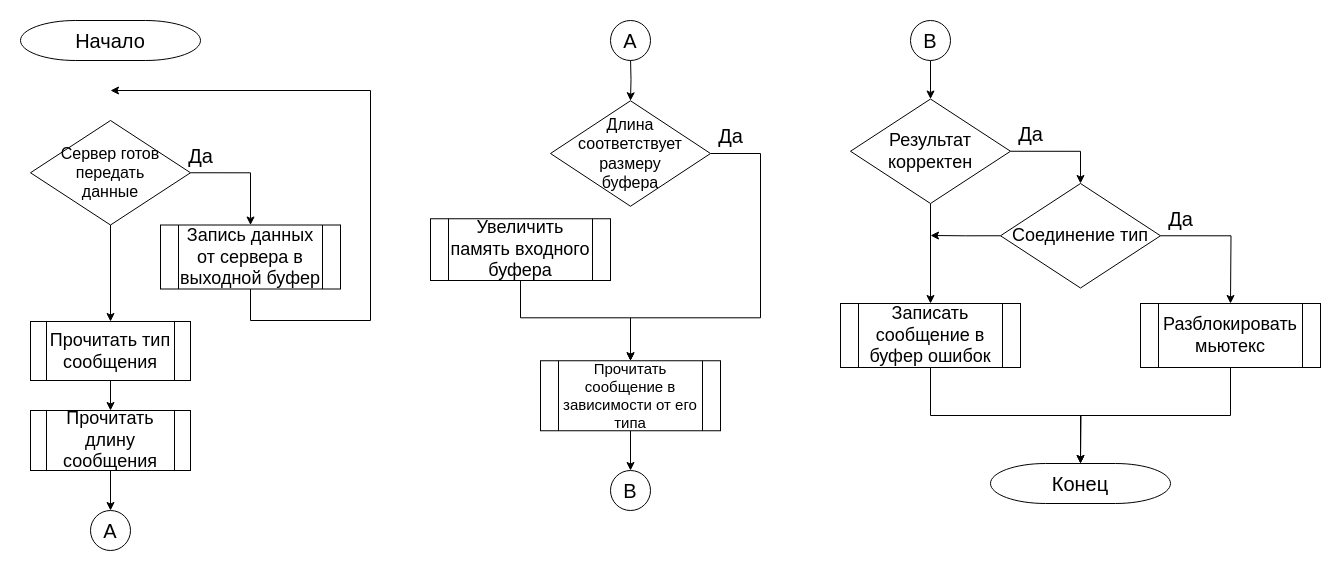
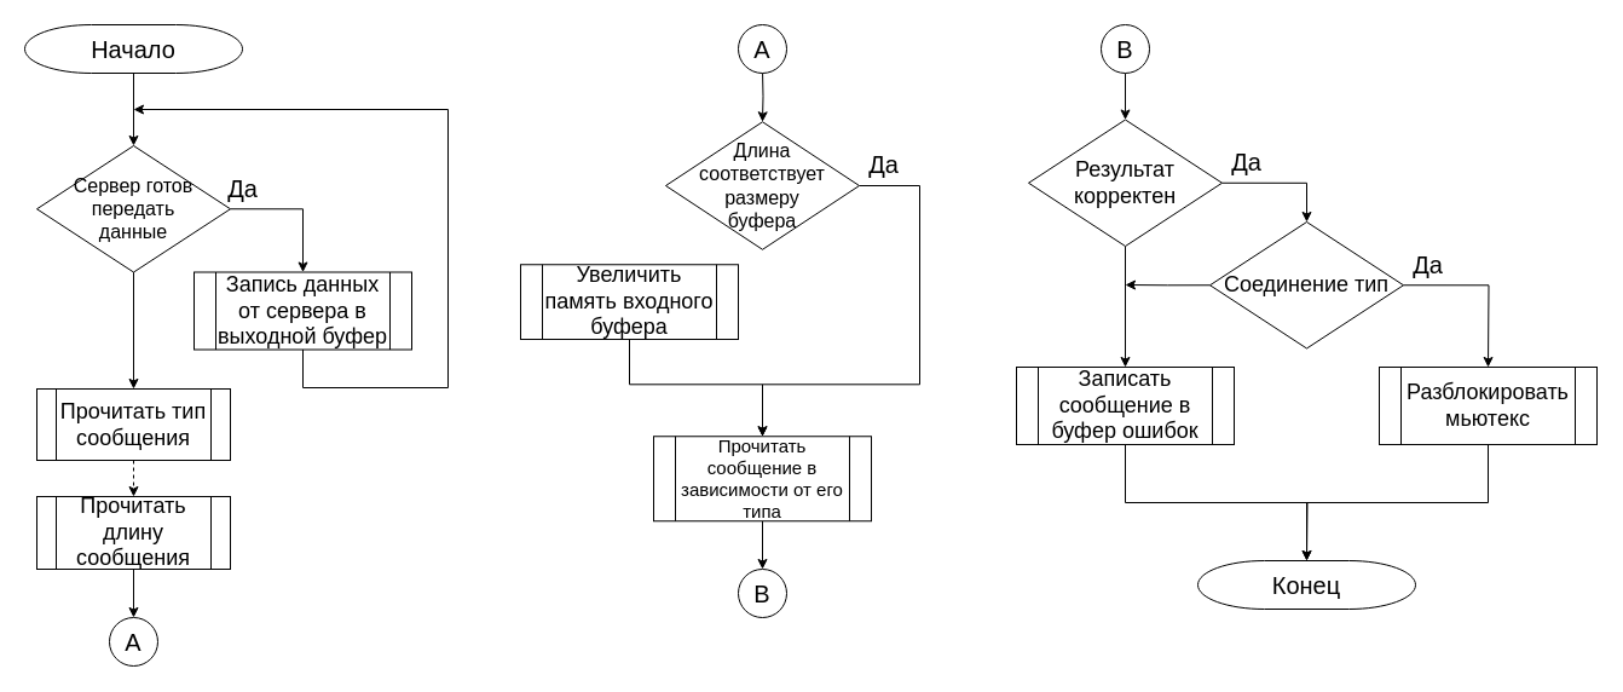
+ <mxCell id="2" style="edgeStyle=orthogonalEdgeStyle;rounded=0;orthogonalLoop=1;jettySize=auto;html=1;exitX=0.5;exitY=1;exitDx=0;exitDy=0;exitPerimeter=0;entryX=0.5;entryY=0;entryDx=0;entryDy=0;entryPerimeter=0;" parent="1" source="3" target="6" edge="1"><mxGeometry relative="1" as="geometry" /></mxCell>
- <mxCell id="35" style="edgeStyle=orthogonalEdgeStyle;rounded=0;orthogonalLoop=1;jettySize=auto;html=1;exitX=0.5;exitY=1;exitDx=0;exitDy=0;entryX=0.5;entryY=0;entryDx=0;entryDy=0;" edge="1" parent="1" source="36" target="39"><mxGeometry relative="1" as="geometry" /></mxCell>
+ <mxCell id="35" style="edgeStyle=orthogonalEdgeStyle;rounded=0;orthogonalLoop=1;jettySize=auto;html=1;exitX=0.5;exitY=1;exitDx=0;exitDy=0;entryX=0.5;entryY=0;entryDx=0;entryDy=0;dashed=1;" edge="1" parent="1" source="36" target="39"><mxGeometry relative="1" as="geometry" /></mxCell>
